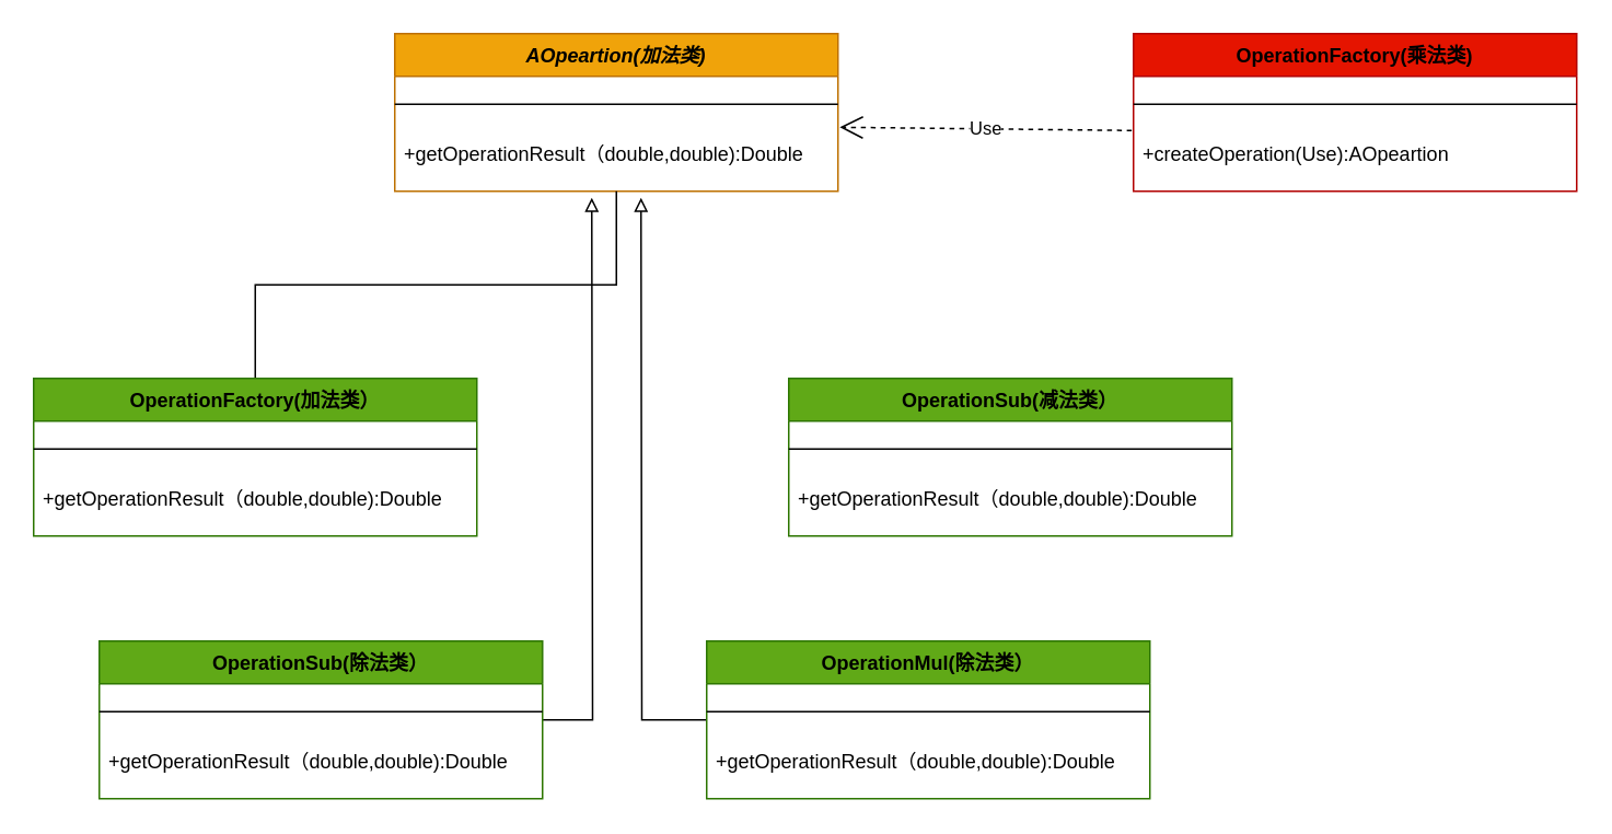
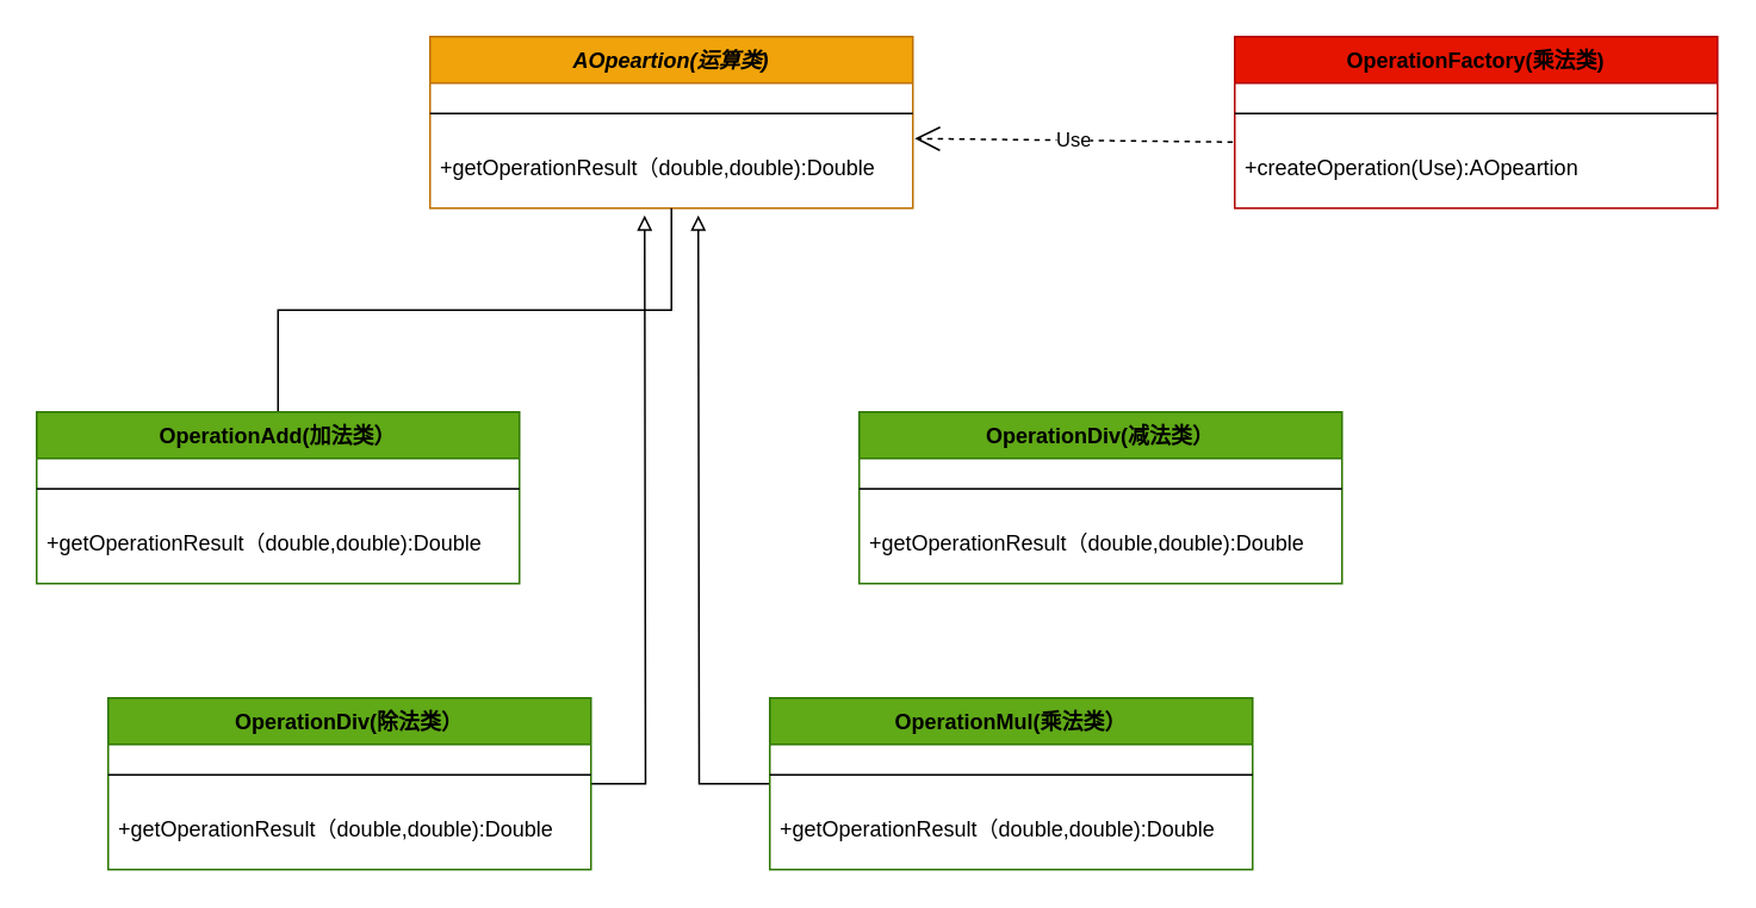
- <mxCell id="5" value="AOpeartion(加法类)" style="swimlane;fontStyle=3;align=center;verticalAlign=top;childLayout=stackLayout;horizontal=1;startSize=26;horizontalStack=0;resizeParent=1;resizeLast=0;collapsible=1;marginBottom=0;rounded=0;shadow=0;strokeWidth=1;fillColor=#f0a30a;strokeColor=#BD7000;fontColor=#000000;" vertex="1" parent="1"><mxGeometry x="240" y="20" width="270" height="96" as="geometry"><mxRectangle x="340" y="380" width="170" height="26" as="alternateBounds" /></mxGeometry></mxCell>
+ <mxCell id="5" value="AOpeartion(运算类)" style="swimlane;fontStyle=3;align=center;verticalAlign=top;childLayout=stackLayout;horizontal=1;startSize=26;horizontalStack=0;resizeParent=1;resizeLast=0;collapsible=1;marginBottom=0;rounded=0;shadow=0;strokeWidth=1;fillColor=#f0a30a;strokeColor=#BD7000;fontColor=#000000;" vertex="1" parent="1"><mxGeometry x="240" y="20" width="270" height="96" as="geometry"><mxRectangle x="340" y="380" width="170" height="26" as="alternateBounds" /></mxGeometry></mxCell>
- <mxCell id="9" value="OperationFactory(加法类）" style="swimlane;fontStyle=1;align=center;verticalAlign=top;childLayout=stackLayout;horizontal=1;startSize=26;horizontalStack=0;resizeParent=1;resizeLast=0;collapsible=1;marginBottom=0;rounded=0;shadow=0;strokeWidth=1;fillColor=#60a917;fontColor=#000000;strokeColor=#2D7600;" vertex="1" parent="1"><mxGeometry x="20" y="230" width="270" height="96" as="geometry"><mxRectangle x="340" y="380" width="170" height="26" as="alternateBounds" /></mxGeometry></mxCell>
+ <mxCell id="9" value="OperationAdd(加法类）" style="swimlane;fontStyle=1;align=center;verticalAlign=top;childLayout=stackLayout;horizontal=1;startSize=26;horizontalStack=0;resizeParent=1;resizeLast=0;collapsible=1;marginBottom=0;rounded=0;shadow=0;strokeWidth=1;fillColor=#60a917;fontColor=#000000;strokeColor=#2D7600;" vertex="1" parent="1"><mxGeometry x="20" y="230" width="270" height="96" as="geometry"><mxRectangle x="340" y="380" width="170" height="26" as="alternateBounds" /></mxGeometry></mxCell>
- <mxCell id="2" value="OperationSub(减法类）" style="swimlane;fontStyle=1;align=center;verticalAlign=top;childLayout=stackLayout;horizontal=1;startSize=26;horizontalStack=0;resizeParent=1;resizeLast=0;collapsible=1;marginBottom=0;rounded=0;shadow=0;strokeWidth=1;fillColor=#60a917;fontColor=#000000;strokeColor=#2D7600;" parent="1" vertex="1"><mxGeometry x="480" y="230" width="270" height="96" as="geometry"><mxRectangle x="340" y="380" width="170" height="26" as="alternateBounds" /></mxGeometry></mxCell>
+ <mxCell id="2" value="OperationDiv(减法类）" style="swimlane;fontStyle=1;align=center;verticalAlign=top;childLayout=stackLayout;horizontal=1;startSize=26;horizontalStack=0;resizeParent=1;resizeLast=0;collapsible=1;marginBottom=0;rounded=0;shadow=0;strokeWidth=1;fillColor=#60a917;fontColor=#000000;strokeColor=#2D7600;" parent="1" vertex="1"><mxGeometry x="480" y="230" width="270" height="96" as="geometry"><mxRectangle x="340" y="380" width="170" height="26" as="alternateBounds" /></mxGeometry></mxCell>
- <mxCell id="13" value="OperationSub(除法类）" style="swimlane;fontStyle=1;align=center;verticalAlign=top;childLayout=stackLayout;horizontal=1;startSize=26;horizontalStack=0;resizeParent=1;resizeLast=0;collapsible=1;marginBottom=0;rounded=0;shadow=0;strokeWidth=1;fillColor=#60a917;fontColor=#000000;strokeColor=#2D7600;" vertex="1" parent="1"><mxGeometry x="60" y="390" width="270" height="96" as="geometry"><mxRectangle x="340" y="380" width="170" height="26" as="alternateBounds" /></mxGeometry></mxCell>
+ <mxCell id="13" value="OperationDiv(除法类）" style="swimlane;fontStyle=1;align=center;verticalAlign=top;childLayout=stackLayout;horizontal=1;startSize=26;horizontalStack=0;resizeParent=1;resizeLast=0;collapsible=1;marginBottom=0;rounded=0;shadow=0;strokeWidth=1;fillColor=#60a917;fontColor=#000000;strokeColor=#2D7600;" vertex="1" parent="1"><mxGeometry x="60" y="390" width="270" height="96" as="geometry"><mxRectangle x="340" y="380" width="170" height="26" as="alternateBounds" /></mxGeometry></mxCell>
- <mxCell id="17" value="OperationMul(除法类）" style="swimlane;fontStyle=1;align=center;verticalAlign=top;childLayout=stackLayout;horizontal=1;startSize=26;horizontalStack=0;resizeParent=1;resizeLast=0;collapsible=1;marginBottom=0;rounded=0;shadow=0;strokeWidth=1;fillColor=#60a917;fontColor=#000000;strokeColor=#2D7600;" vertex="1" parent="1"><mxGeometry x="430" y="390" width="270" height="96" as="geometry"><mxRectangle x="340" y="380" width="170" height="26" as="alternateBounds" /></mxGeometry></mxCell>
+ <mxCell id="17" value="OperationMul(乘法类）" style="swimlane;fontStyle=1;align=center;verticalAlign=top;childLayout=stackLayout;horizontal=1;startSize=26;horizontalStack=0;resizeParent=1;resizeLast=0;collapsible=1;marginBottom=0;rounded=0;shadow=0;strokeWidth=1;fillColor=#60a917;fontColor=#000000;strokeColor=#2D7600;" vertex="1" parent="1"><mxGeometry x="430" y="390" width="270" height="96" as="geometry"><mxRectangle x="340" y="380" width="170" height="26" as="alternateBounds" /></mxGeometry></mxCell>
